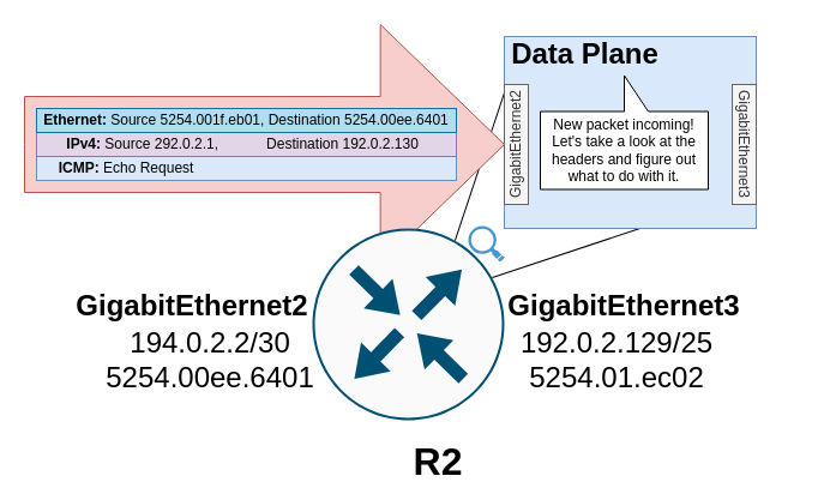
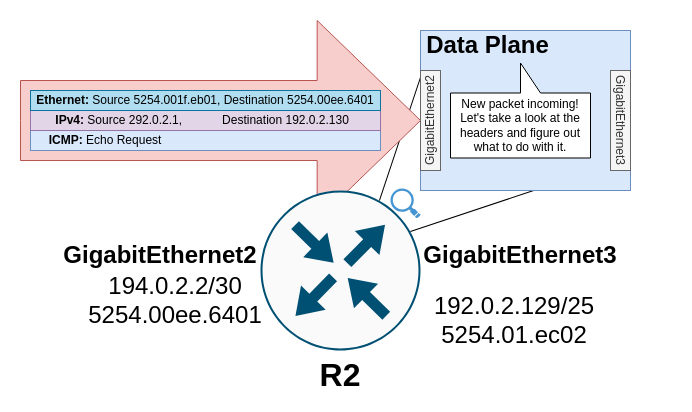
- <mxCell id="18" value="&lt;font style=&quot;font-size: 24px&quot;&gt;192.0.2.129/25&lt;br&gt;5254.01.ec02&lt;br&gt;&lt;/font&gt;" style="text;html=1;strokeColor=none;fillColor=none;align=center;verticalAlign=middle;whiteSpace=wrap;rounded=0;fontSize=12;" vertex="1" parent="1"><mxGeometry x="429.2" y="270" width="170" height="60" as="geometry" /></mxCell>
+ <mxCell id="18" value="&lt;font style=&quot;font-size: 24px&quot;&gt;192.0.2.129/25&lt;br&gt;5254.01.ec02&lt;br&gt;&lt;/font&gt;" style="text;html=1;strokeColor=none;fillColor=none;align=center;verticalAlign=middle;whiteSpace=wrap;rounded=0;fontSize=12;" vertex="1" parent="1"><mxGeometry x="429.2" y="290" width="170" height="60" as="geometry" /></mxCell>
- <mxCell id="3" value="&lt;font style=&quot;font-size: 32px&quot;&gt;&lt;b&gt;R2&lt;/b&gt;&lt;br&gt;&lt;/font&gt;" style="text;html=1;strokeColor=none;fillColor=none;align=center;verticalAlign=middle;whiteSpace=wrap;rounded=0;" parent="1" vertex="1"><mxGeometry x="325" y="370" width="80" height="30" as="geometry" /></mxCell>
+ <mxCell id="3" value="&lt;font style=&quot;font-size: 32px&quot;&gt;&lt;b&gt;R2&lt;/b&gt;&lt;br&gt;&lt;/font&gt;" style="text;html=1;strokeColor=none;fillColor=none;align=center;verticalAlign=middle;whiteSpace=wrap;rounded=0;" parent="1" vertex="1"><mxGeometry x="300" y="360" width="80" height="30" as="geometry" /></mxCell>
